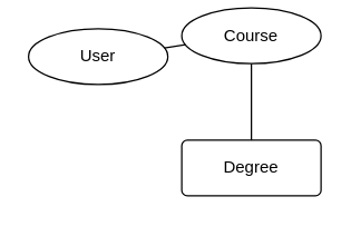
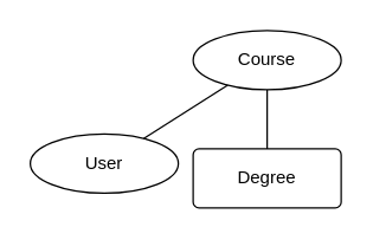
- <mxCell id="3" value="Course" style="ellipse;whiteSpace=wrap;html=1;align=center;" parent="1" vertex="1"><mxGeometry x="130" y="5" width="100" height="40" as="geometry" /></mxCell>
+ <mxCell id="3" value="Course" style="ellipse;whiteSpace=wrap;html=1;align=center;" parent="1" vertex="1"><mxGeometry x="130" y="20" width="100" height="40" as="geometry" /></mxCell>
- <mxCell id="5" value="User" style="ellipse;whiteSpace=wrap;html=1;align=center;" vertex="1" parent="1"><mxGeometry x="20" y="20" width="100" height="40" as="geometry" /></mxCell>
+ <mxCell id="5" value="User" style="ellipse;whiteSpace=wrap;html=1;align=center;" vertex="1" parent="1"><mxGeometry x="20" y="90" width="100" height="40" as="geometry" /></mxCell>
